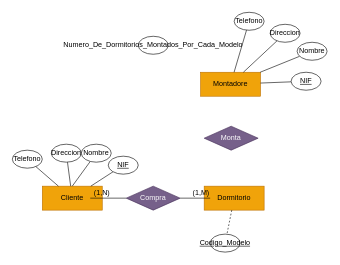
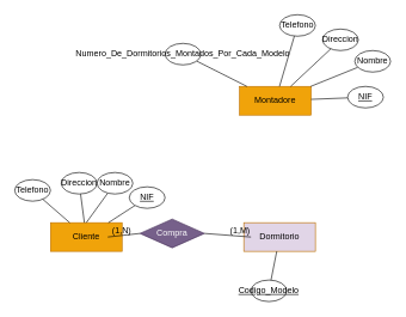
+ <mxCell id="15" value="" style="endArrow=none;html=1;rounded=0;" parent="1" source="3" target="16" edge="1"><mxGeometry relative="1" as="geometry"><mxPoint x="290" y="35" as="sourcePoint" /><mxPoint x="350" y="35" as="targetPoint" /></mxGeometry></mxCell>
- <mxCell id="4" value="Monta" style="shape=rhombus;perimeter=rhombusPerimeter;whiteSpace=wrap;html=1;align=center;fillColor=#76608a;fontColor=#ffffff;strokeColor=#432D57;" parent="1" vertex="1"><mxGeometry x="340" y="210" width="90" height="40" as="geometry" /></mxCell>
- <mxCell id="18" value="Compra" style="shape=rhombus;perimeter=rhombusPerimeter;whiteSpace=wrap;html=1;align=center;fillColor=#76608a;fontColor=#ffffff;strokeColor=#432D57;" parent="1" vertex="1"><mxGeometry x="210" y="310" width="90" height="40" as="geometry" /></mxCell>
+ <mxCell id="18" value="Compra" style="shape=rhombus;perimeter=rhombusPerimeter;whiteSpace=wrap;html=1;align=center;fillColor=#76608a;fontColor=#ffffff;strokeColor=#432D57;" parent="1" vertex="1"><mxGeometry x="195" y="305" width="90" height="40" as="geometry" /></mxCell>
- <mxCell id="2" value="Dormitorio" style="whiteSpace=wrap;html=1;align=center;fillColor=#f0a30a;strokeColor=#BD7000;fontColor=#000000;" parent="1" vertex="1"><mxGeometry x="340" y="310" width="100" height="40" as="geometry" /></mxCell>
+ <mxCell id="2" value="Dormitorio" style="whiteSpace=wrap;html=1;align=center;fillColor=#e1d5e7;strokeColor=#BD7000;fontColor=#000000;" parent="1" vertex="1"><mxGeometry x="340" y="310" width="100" height="40" as="geometry" /></mxCell>
- <mxCell id="5" value="" style="endArrow=none;html=1;rounded=0;dashed=1;" parent="1" source="2" target="6" edge="1"><mxGeometry relative="1" as="geometry"><mxPoint x="310" y="380" as="sourcePoint" /><mxPoint x="359" y="385" as="targetPoint" /></mxGeometry></mxCell>
+ <mxCell id="5" value="" style="endArrow=none;html=1;rounded=0;" parent="1" source="2" target="6" edge="1"><mxGeometry relative="1" as="geometry"><mxPoint x="310" y="380" as="sourcePoint" /><mxPoint x="359" y="385" as="targetPoint" /></mxGeometry></mxCell>
